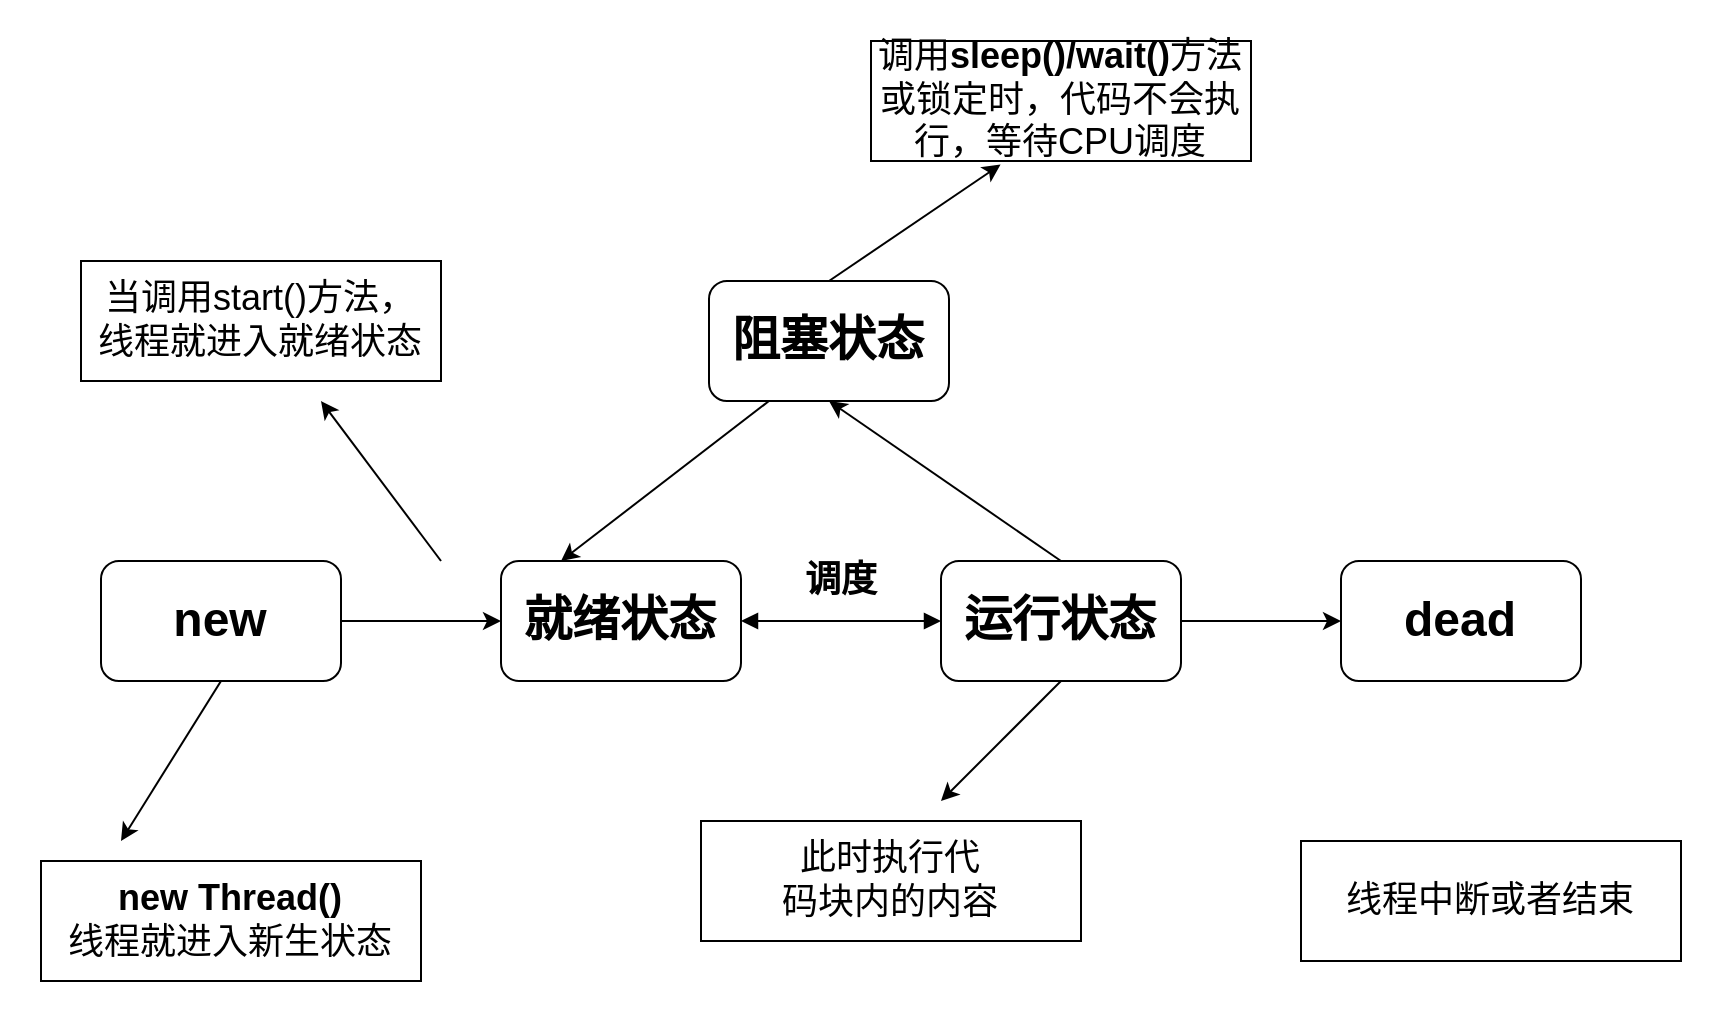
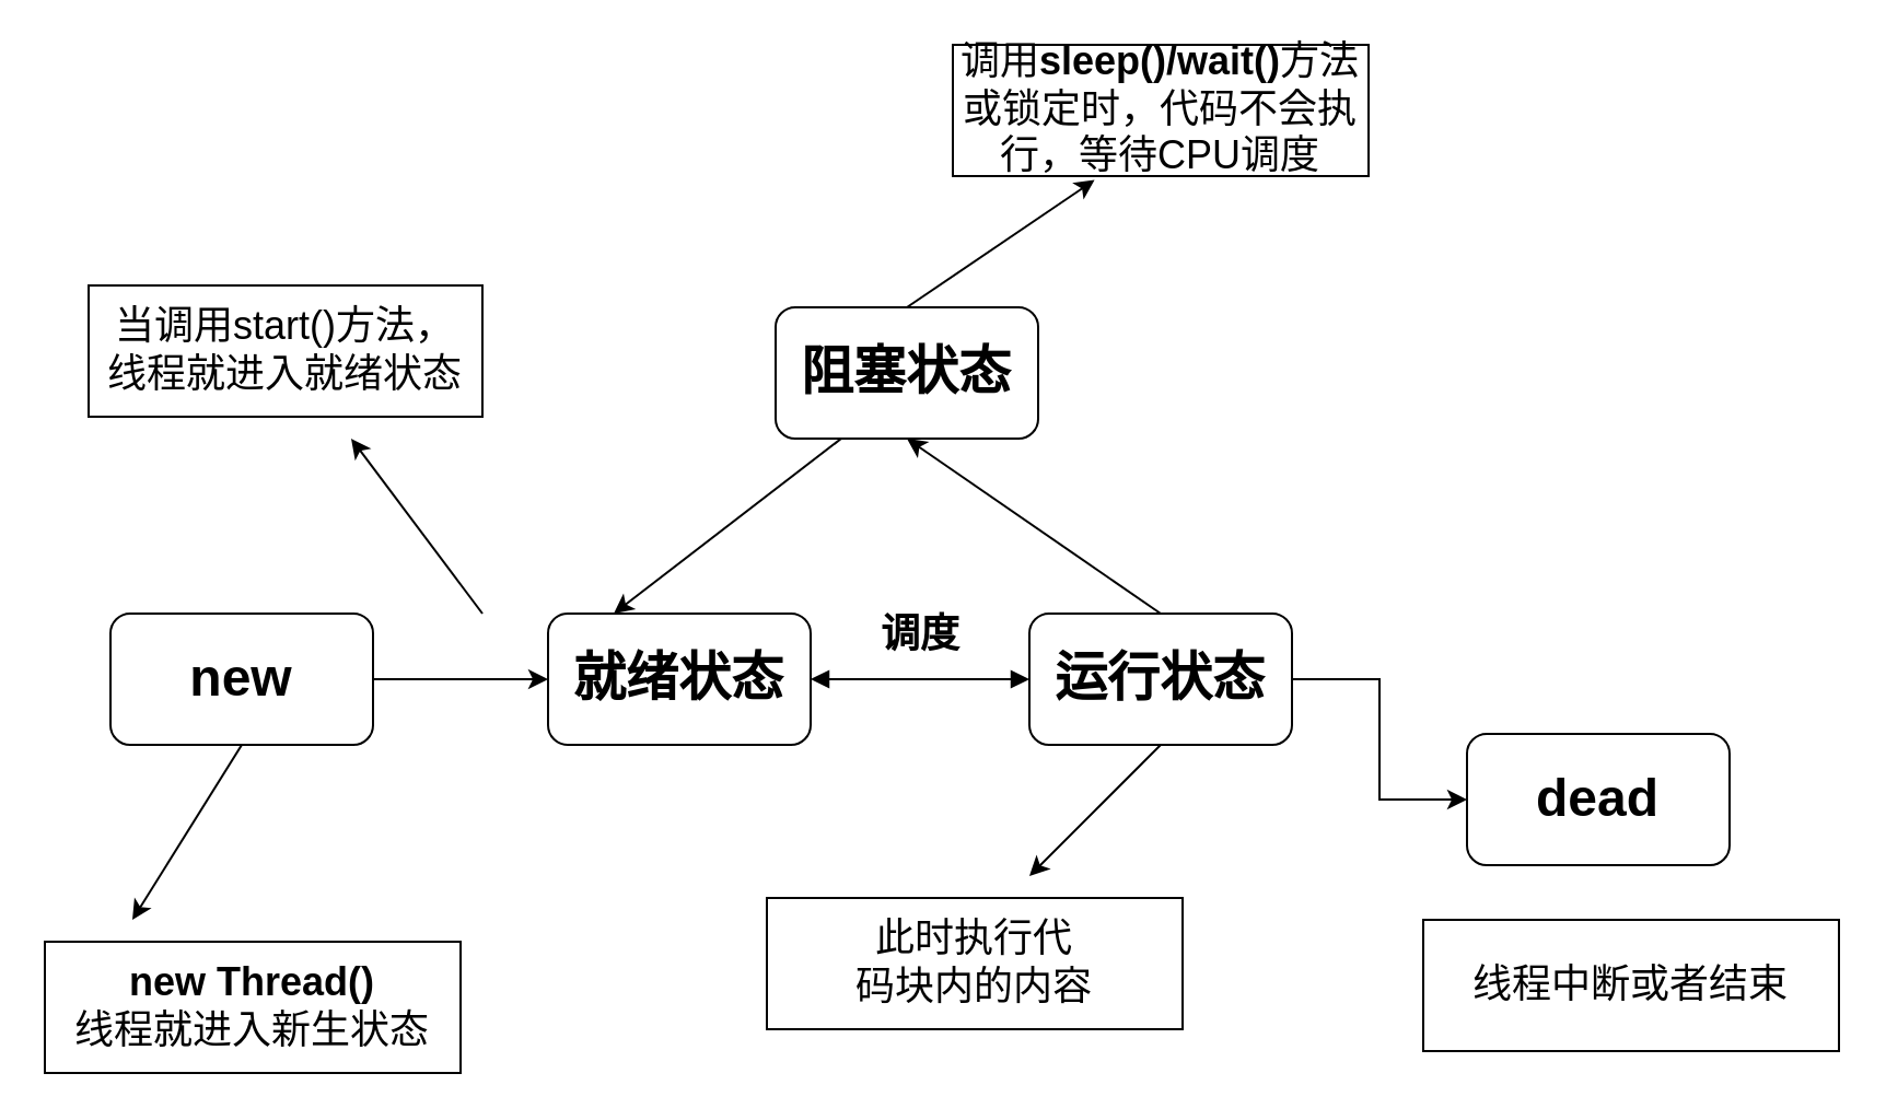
- <mxCell id="13" value="&lt;span style=&quot;font-size: 24px&quot;&gt;&lt;b&gt;dead&lt;/b&gt;&lt;/span&gt;" style="rounded=1;whiteSpace=wrap;html=1;" vertex="1" parent="1"><mxGeometry x="670" y="280" width="120" height="60" as="geometry" /></mxCell>
+ <mxCell id="13" value="&lt;span style=&quot;font-size: 24px&quot;&gt;&lt;b&gt;dead&lt;/b&gt;&lt;/span&gt;" style="rounded=1;whiteSpace=wrap;html=1;" vertex="1" parent="1"><mxGeometry x="670" y="335" width="120" height="60" as="geometry" /></mxCell>
